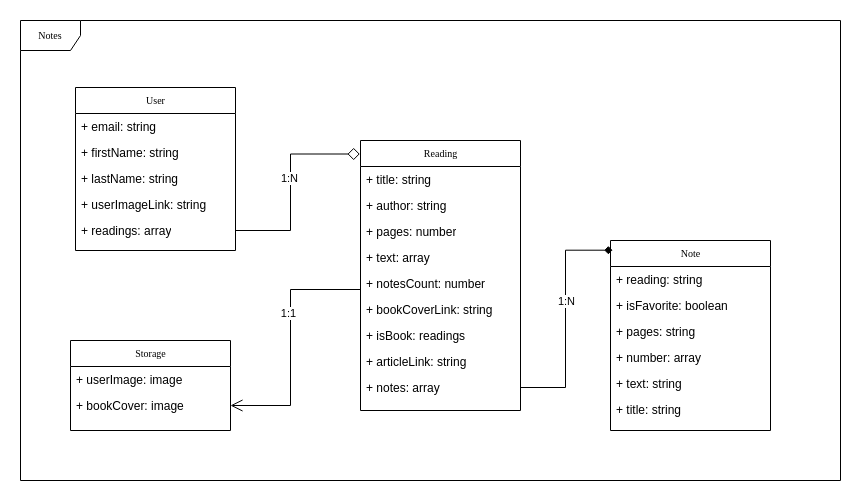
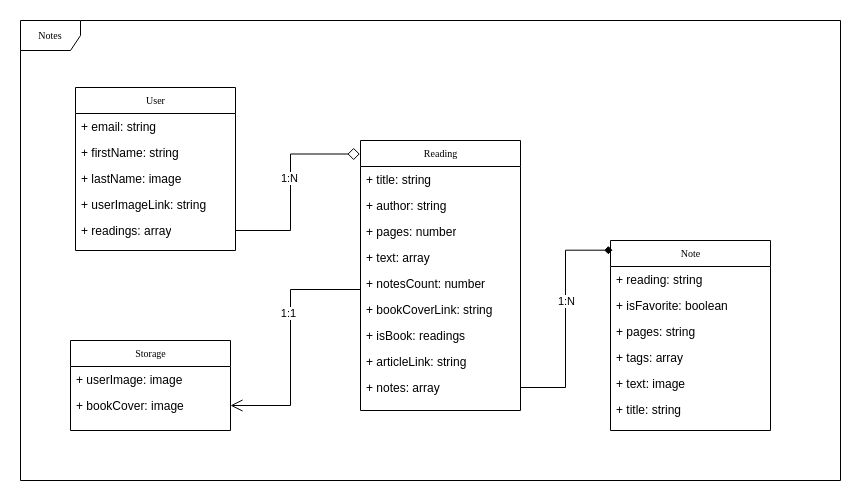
- <mxCell id="6" value="+ lastName: string" style="text;html=1;strokeColor=none;fillColor=none;align=left;verticalAlign=top;spacingLeft=4;spacingRight=4;whiteSpace=wrap;overflow=hidden;rotatable=0;points=[[0,0.5],[1,0.5]];portConstraint=eastwest;" parent="3" vertex="1"><mxGeometry y="78" width="160" height="26" as="geometry" /></mxCell>
+ <mxCell id="6" value="+ lastName: image" style="text;html=1;strokeColor=none;fillColor=none;align=left;verticalAlign=top;spacingLeft=4;spacingRight=4;whiteSpace=wrap;overflow=hidden;rotatable=0;points=[[0,0.5],[1,0.5]];portConstraint=eastwest;" parent="3" vertex="1"><mxGeometry y="78" width="160" height="26" as="geometry" /></mxCell>
- <mxCell id="30" value="+ number: array" style="text;html=1;strokeColor=none;fillColor=none;align=left;verticalAlign=top;spacingLeft=4;spacingRight=4;whiteSpace=wrap;overflow=hidden;rotatable=0;points=[[0,0.5],[1,0.5]];portConstraint=eastwest;" vertex="1" parent="26"><mxGeometry y="104" width="160" height="26" as="geometry" /></mxCell>
+ <mxCell id="30" value="+ tags: array" style="text;html=1;strokeColor=none;fillColor=none;align=left;verticalAlign=top;spacingLeft=4;spacingRight=4;whiteSpace=wrap;overflow=hidden;rotatable=0;points=[[0,0.5],[1,0.5]];portConstraint=eastwest;" vertex="1" parent="26"><mxGeometry y="104" width="160" height="26" as="geometry" /></mxCell>
- <mxCell id="31" value="+ text: string" style="text;html=1;strokeColor=none;fillColor=none;align=left;verticalAlign=top;spacingLeft=4;spacingRight=4;whiteSpace=wrap;overflow=hidden;rotatable=0;points=[[0,0.5],[1,0.5]];portConstraint=eastwest;" vertex="1" parent="26"><mxGeometry y="130" width="160" height="26" as="geometry" /></mxCell>
+ <mxCell id="31" value="+ text: image" style="text;html=1;strokeColor=none;fillColor=none;align=left;verticalAlign=top;spacingLeft=4;spacingRight=4;whiteSpace=wrap;overflow=hidden;rotatable=0;points=[[0,0.5],[1,0.5]];portConstraint=eastwest;" vertex="1" parent="26"><mxGeometry y="130" width="160" height="26" as="geometry" /></mxCell>
